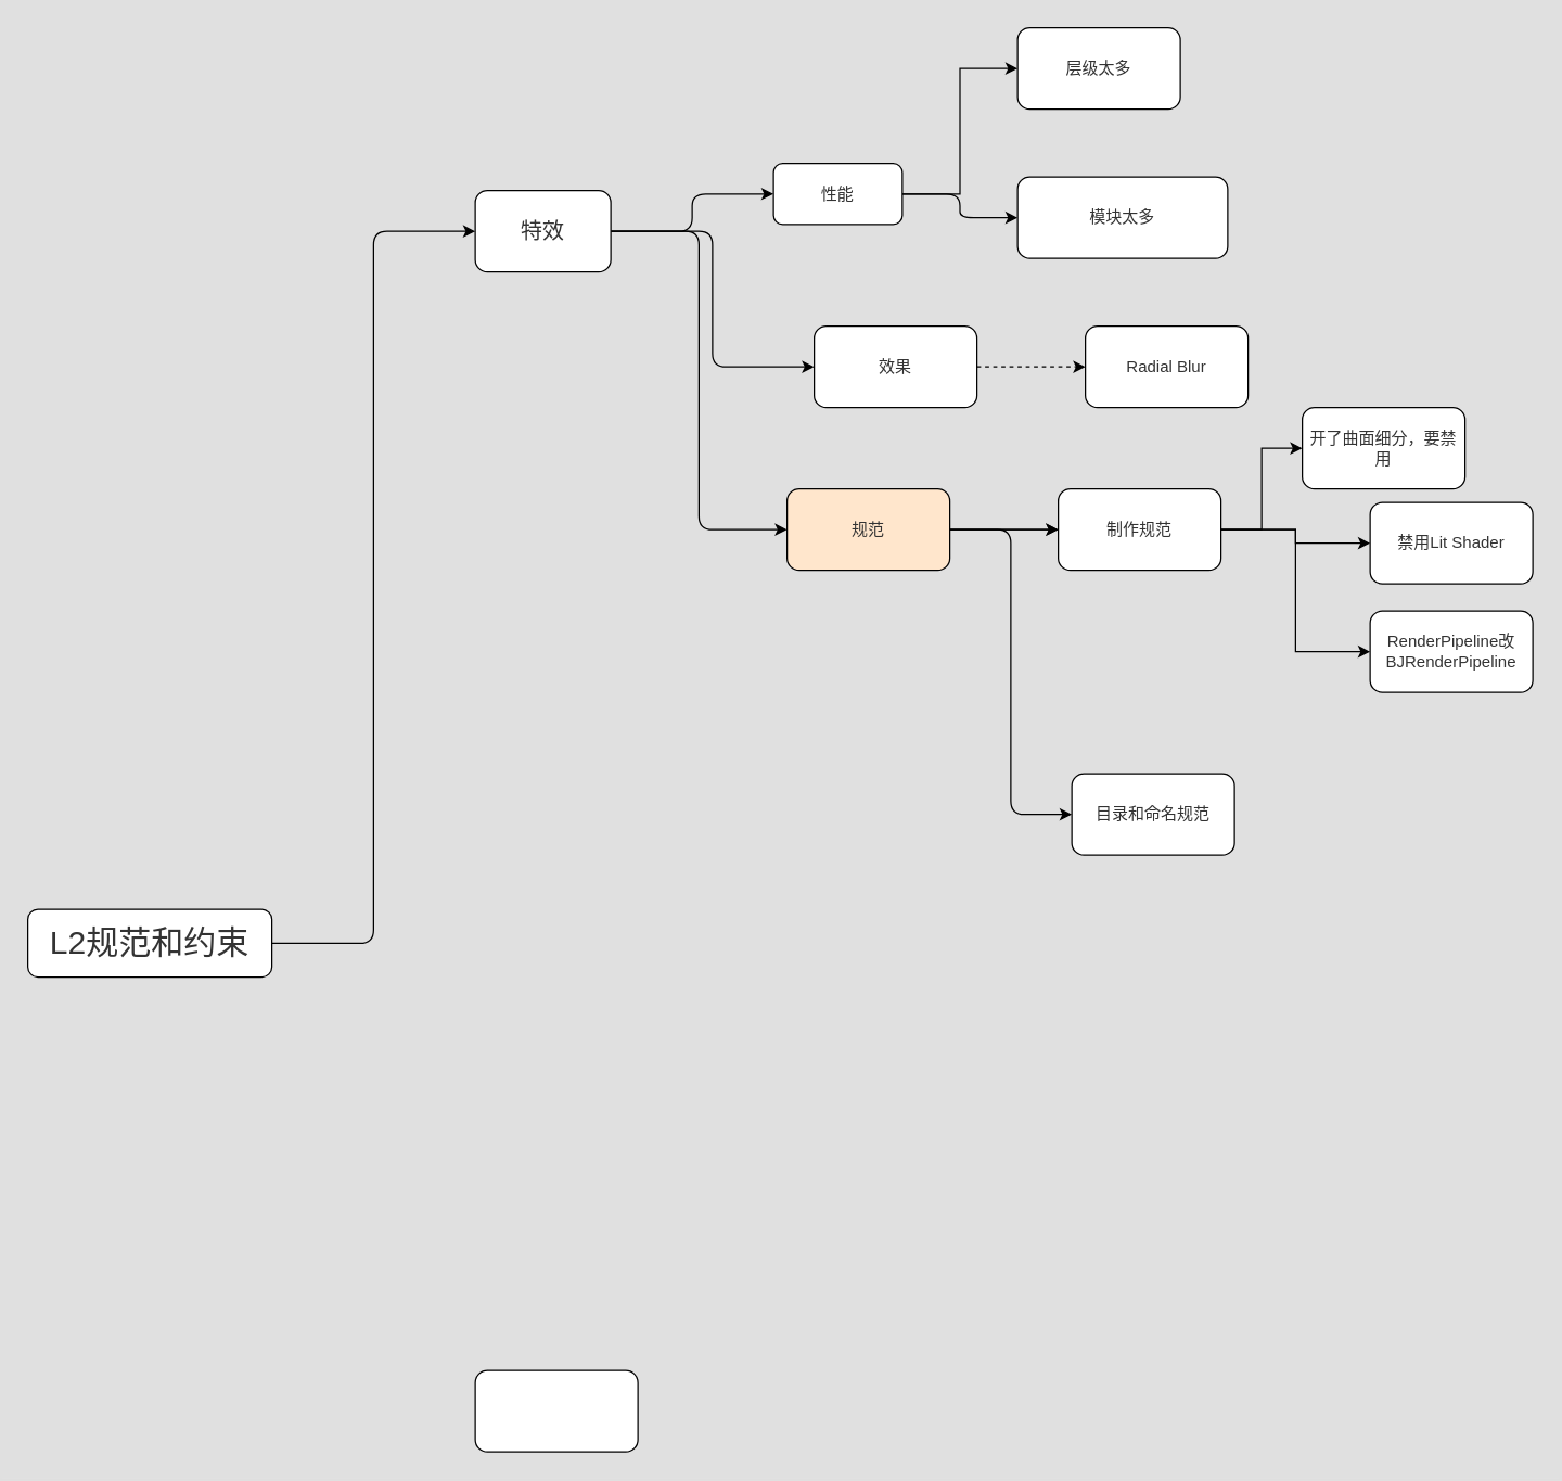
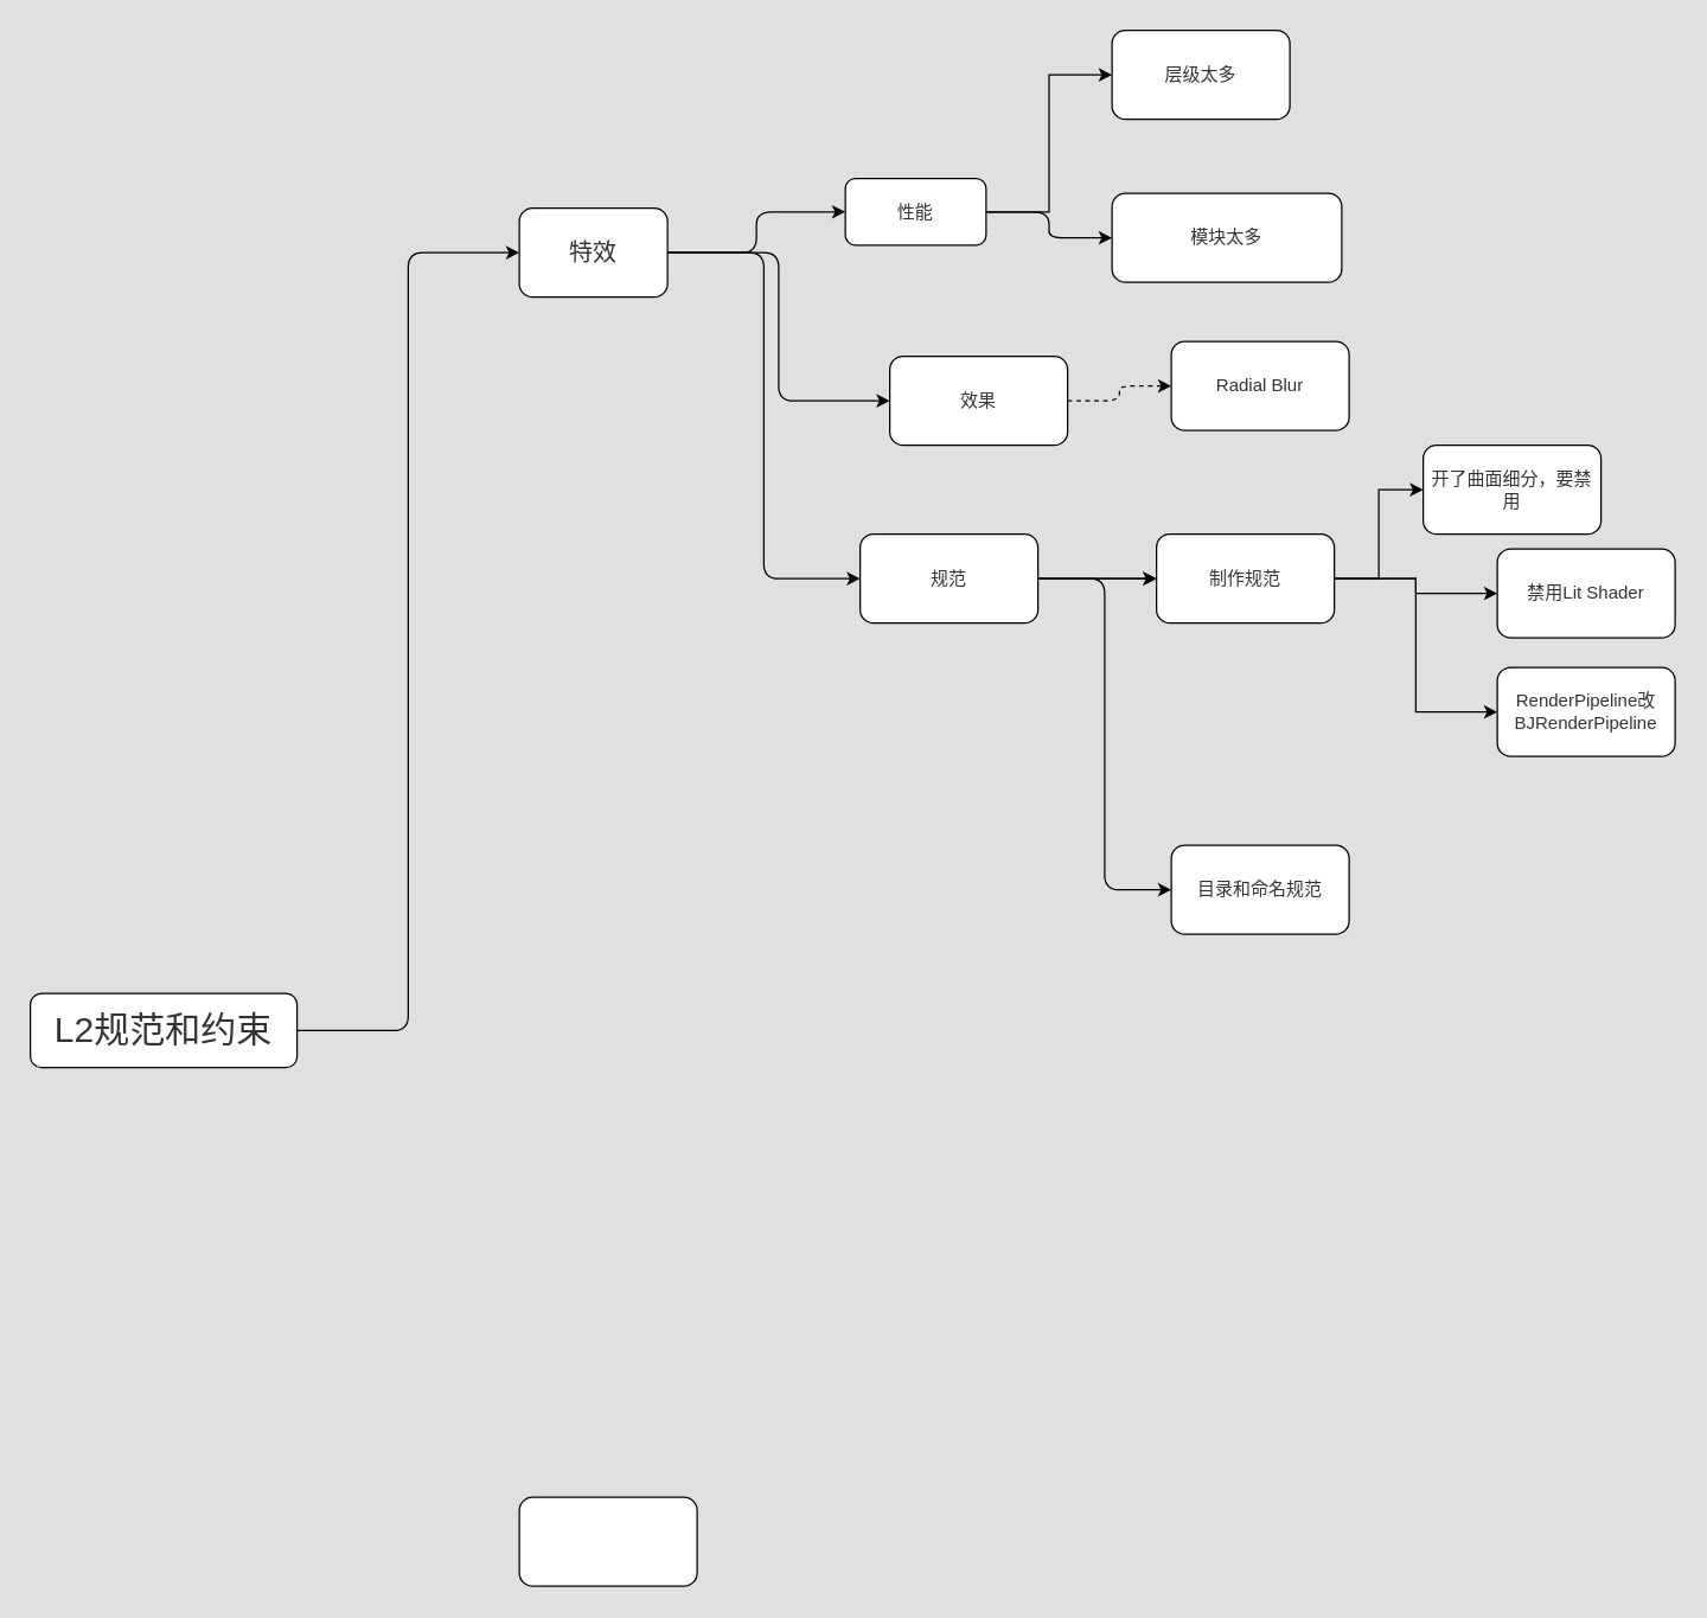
- <mxCell id="20" value="&lt;span style=&quot;color: rgb(51, 51, 51); font-family: STHeitiSC-Light, STHeiti, Hei, &amp;quot;Heiti SC&amp;quot;, &amp;quot;Microsoft Yahei&amp;quot;, Arial, sans-serif; text-align: start;&quot;&gt;Radial Blur&lt;/span&gt;" style="rounded=1;whiteSpace=wrap;html=1;labelBackgroundColor=none;" vertex="1" parent="1"><mxGeometry x="800" y="240" width="120" height="60" as="geometry" /></mxCell>
+ <mxCell id="20" value="&lt;span style=&quot;color: rgb(51, 51, 51); font-family: STHeitiSC-Light, STHeiti, Hei, &amp;quot;Heiti SC&amp;quot;, &amp;quot;Microsoft Yahei&amp;quot;, Arial, sans-serif; text-align: start;&quot;&gt;Radial Blur&lt;/span&gt;" style="rounded=1;whiteSpace=wrap;html=1;labelBackgroundColor=none;" vertex="1" parent="1"><mxGeometry x="790" y="230" width="120" height="60" as="geometry" /></mxCell>
- <mxCell id="17" value="&lt;span style=&quot;color: rgb(51, 51, 51); font-family: STHeitiSC-Light, STHeiti, Hei, &amp;quot;Heiti SC&amp;quot;, &amp;quot;Microsoft Yahei&amp;quot;, Arial, sans-serif; text-align: start;&quot;&gt;规范&lt;/span&gt;" style="rounded=1;whiteSpace=wrap;html=1;labelBackgroundColor=none;fillColor=#ffe6cc;" vertex="1" parent="1"><mxGeometry x="580" y="360" width="120" height="60" as="geometry" /></mxCell>
+ <mxCell id="17" value="&lt;span style=&quot;color: rgb(51, 51, 51); font-family: STHeitiSC-Light, STHeiti, Hei, &amp;quot;Heiti SC&amp;quot;, &amp;quot;Microsoft Yahei&amp;quot;, Arial, sans-serif; text-align: start;&quot;&gt;规范&lt;/span&gt;" style="rounded=1;whiteSpace=wrap;html=1;labelBackgroundColor=none;" vertex="1" parent="1"><mxGeometry x="580" y="360" width="120" height="60" as="geometry" /></mxCell>
